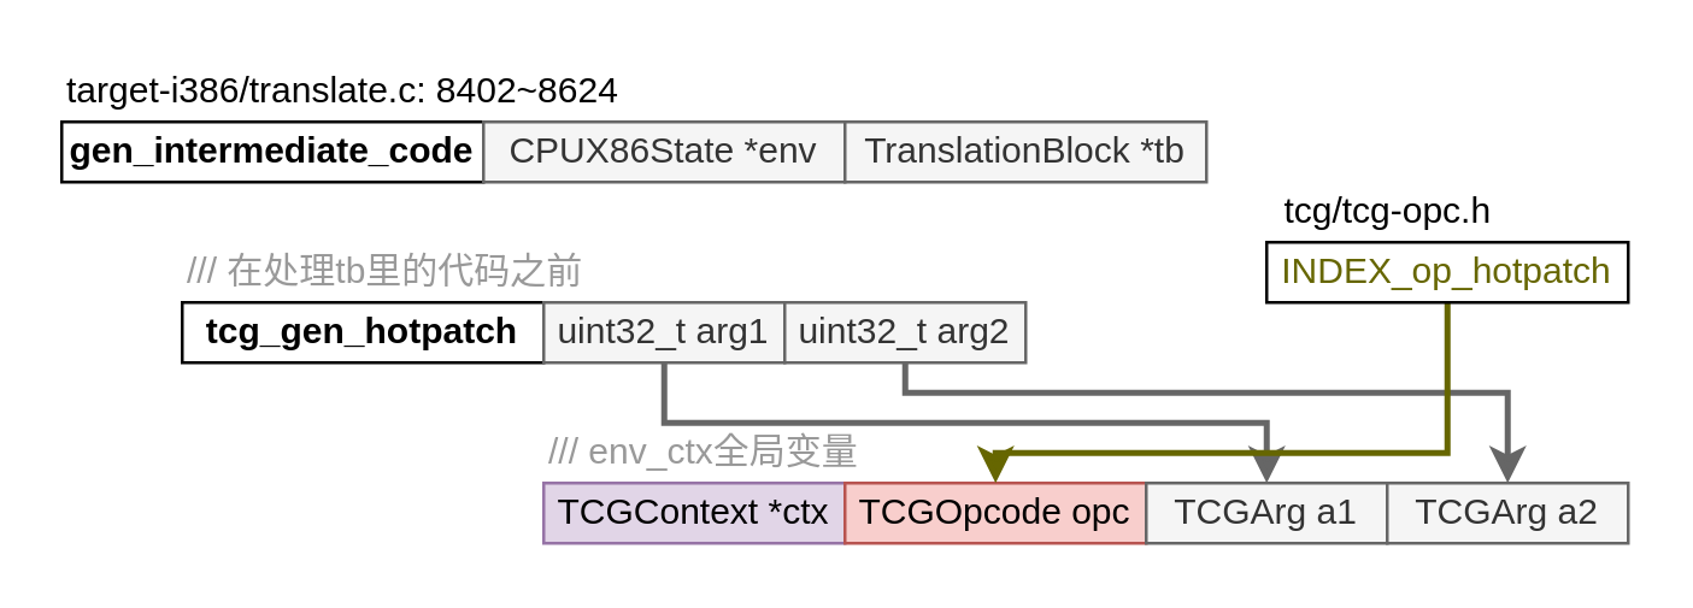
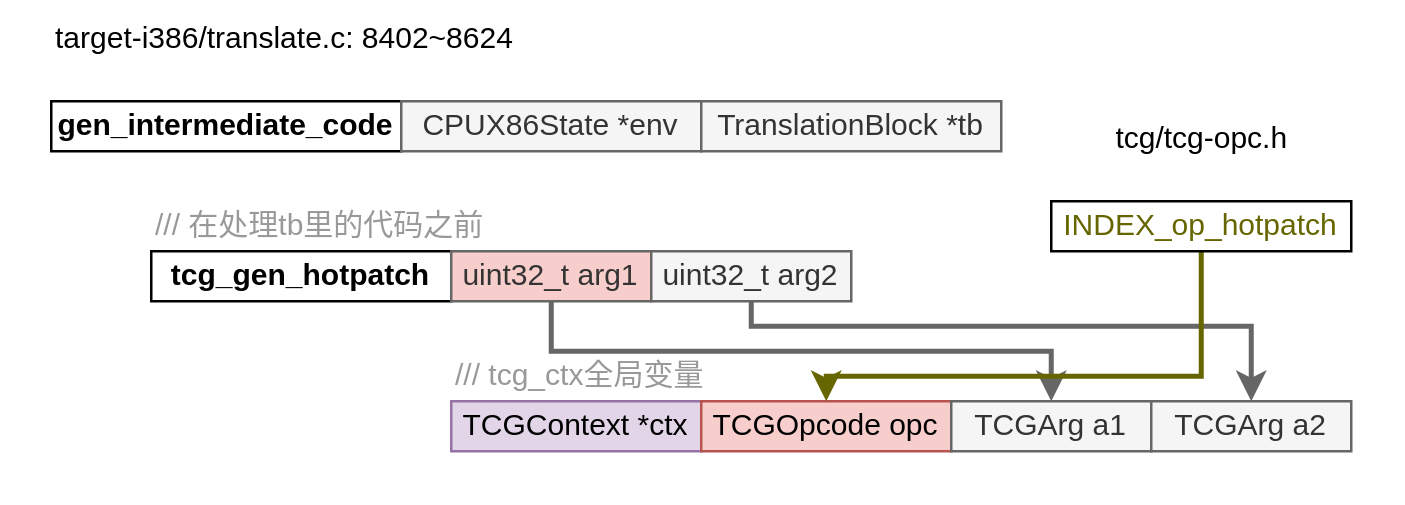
- <mxCell id="6" value="target-i386/translate.c: 8402~8624" style="text;html=1;align=left;verticalAlign=middle;resizable=0;points=[];;autosize=1;" vertex="1" parent="1"><mxGeometry x="20" y="20" width="200" height="20" as="geometry" /></mxCell>
+ <mxCell id="6" value="target-i386/translate.c: 8402~8624" style="text;html=1;align=left;verticalAlign=middle;resizable=0;points=[];;autosize=1;" vertex="1" parent="1"><mxGeometry x="20" y="5" width="200" height="20" as="geometry" /></mxCell>
- <mxCell id="18" value="tcg/tcg-opc.h" style="text;html=1;align=center;verticalAlign=middle;resizable=0;points=[];;autosize=1;" vertex="1" parent="1"><mxGeometry x="420" y="60" width="80" height="20" as="geometry" /></mxCell>
+ <mxCell id="18" value="tcg/tcg-opc.h" style="text;html=1;align=center;verticalAlign=middle;resizable=0;points=[];;autosize=1;" vertex="1" parent="1"><mxGeometry x="440" y="45" width="80" height="20" as="geometry" /></mxCell>
- <mxCell id="9" value="uint32_t arg1" style="rounded=0;whiteSpace=wrap;html=1;fillColor=#f5f5f5;strokeColor=#666666;fontColor=#333333;" vertex="1" parent="1"><mxGeometry x="180" y="100" width="80" height="20" as="geometry" /></mxCell>
+ <mxCell id="9" value="uint32_t arg1" style="rounded=0;whiteSpace=wrap;html=1;fillColor=#f8cecc;strokeColor=#666666;fontColor=#333333;" vertex="1" parent="1"><mxGeometry x="180" y="100" width="80" height="20" as="geometry" /></mxCell>
- <mxCell id="19" value="&lt;font color=&quot;#999999&quot;&gt;/// env_ctx全局变量&lt;/font&gt;" style="text;html=1;align=left;verticalAlign=middle;resizable=0;points=[];;autosize=1;" vertex="1" parent="1"><mxGeometry x="180" y="140" width="110" height="20" as="geometry" /></mxCell>
+ <mxCell id="19" value="&lt;font color=&quot;#999999&quot;&gt;/// tcg_ctx全局变量&lt;/font&gt;" style="text;html=1;align=left;verticalAlign=middle;resizable=0;points=[];;autosize=1;" vertex="1" parent="1"><mxGeometry x="180" y="140" width="110" height="20" as="geometry" /></mxCell>
